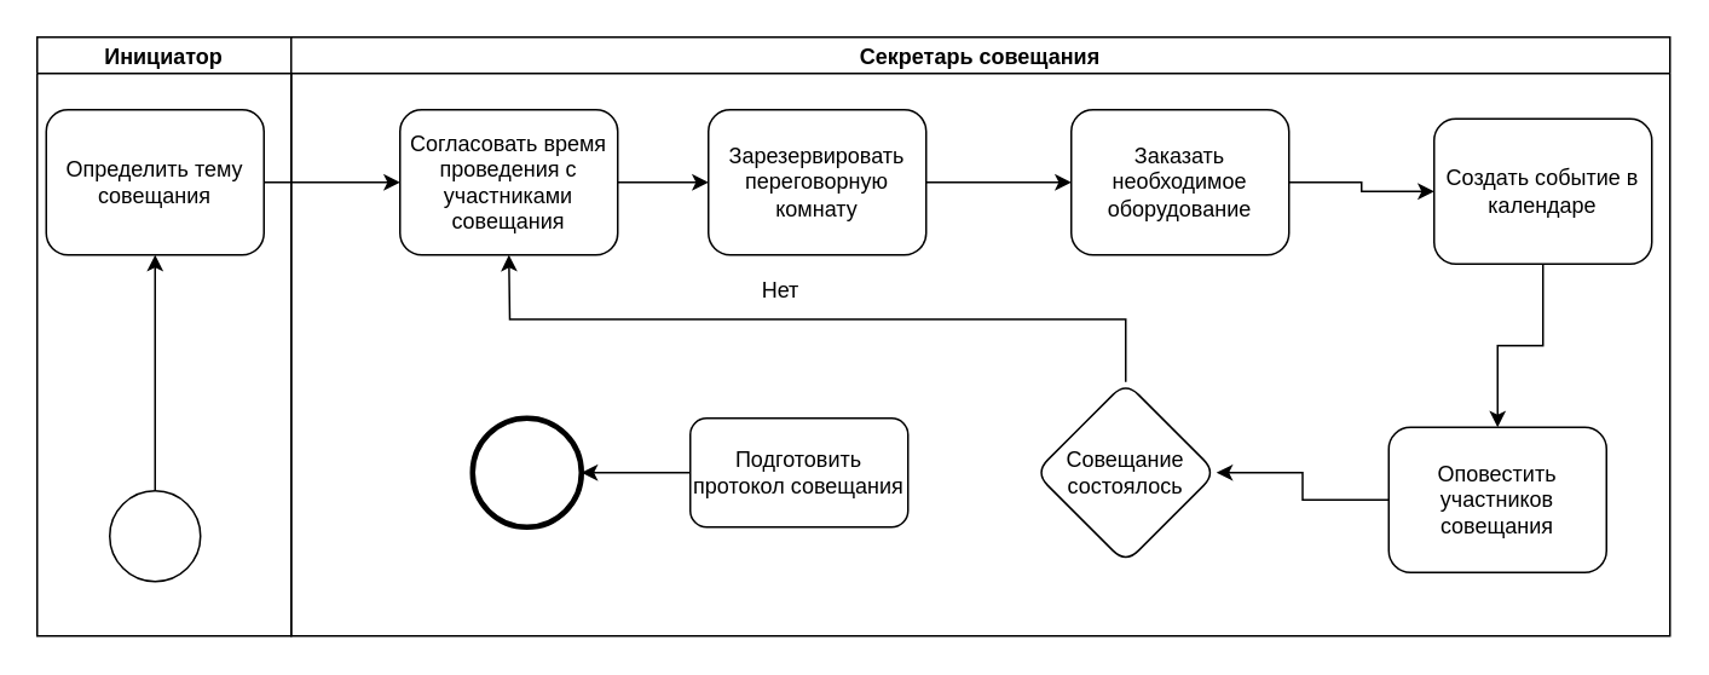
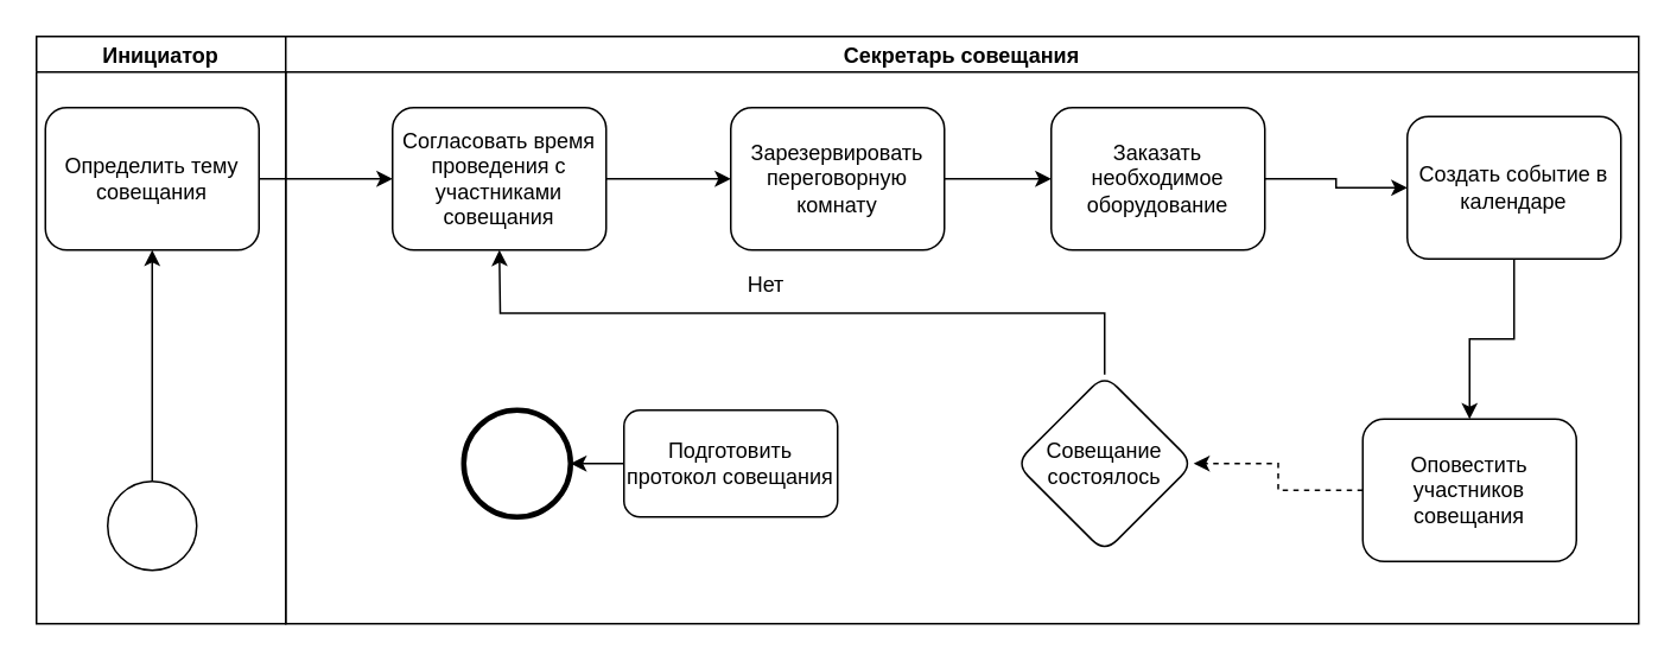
- <mxCell id="9" value="Зарезервировать переговорную комнату" style="shape=ext;rounded=1;html=1;whiteSpace=wrap;" vertex="1" parent="7"><mxGeometry x="230" y="40" width="120" height="80" as="geometry" /></mxCell>
+ <mxCell id="9" value="Зарезервировать переговорную комнату" style="shape=ext;rounded=1;html=1;whiteSpace=wrap;" vertex="1" parent="7"><mxGeometry x="250" y="40" width="120" height="80" as="geometry" /></mxCell>
- <mxCell id="22" value="Подготовить протокол совещания" style="whiteSpace=wrap;html=1;rounded=1;" vertex="1" parent="1"><mxGeometry x="380" y="230" width="120" height="60" as="geometry" /></mxCell>
+ <mxCell id="22" value="Подготовить протокол совещания" style="whiteSpace=wrap;html=1;rounded=1;" vertex="1" parent="1"><mxGeometry x="350" y="230" width="120" height="60" as="geometry" /></mxCell>
- <mxCell id="17" value="" style="edgeStyle=orthogonalEdgeStyle;rounded=0;orthogonalLoop=1;jettySize=auto;html=1;" edge="1" parent="1" source="18" target="21"><mxGeometry relative="1" as="geometry" /></mxCell>
+ <mxCell id="17" value="" style="edgeStyle=orthogonalEdgeStyle;rounded=0;orthogonalLoop=1;jettySize=auto;html=1;dashed=1;" edge="1" parent="1" source="18" target="21"><mxGeometry relative="1" as="geometry" /></mxCell>
